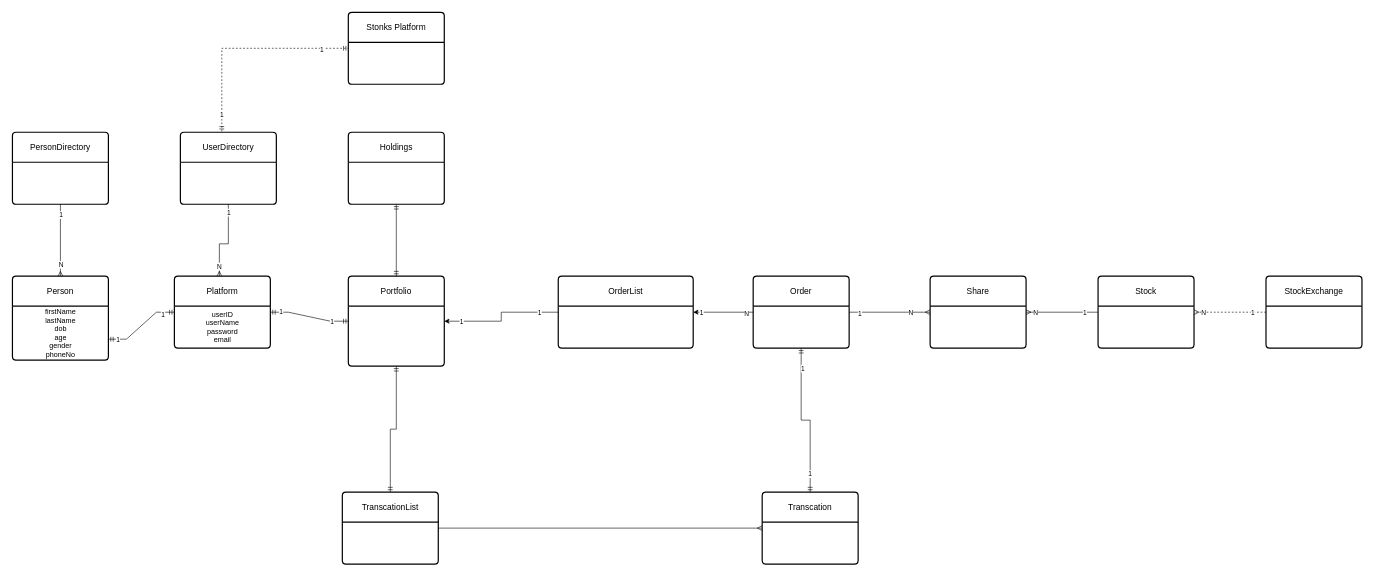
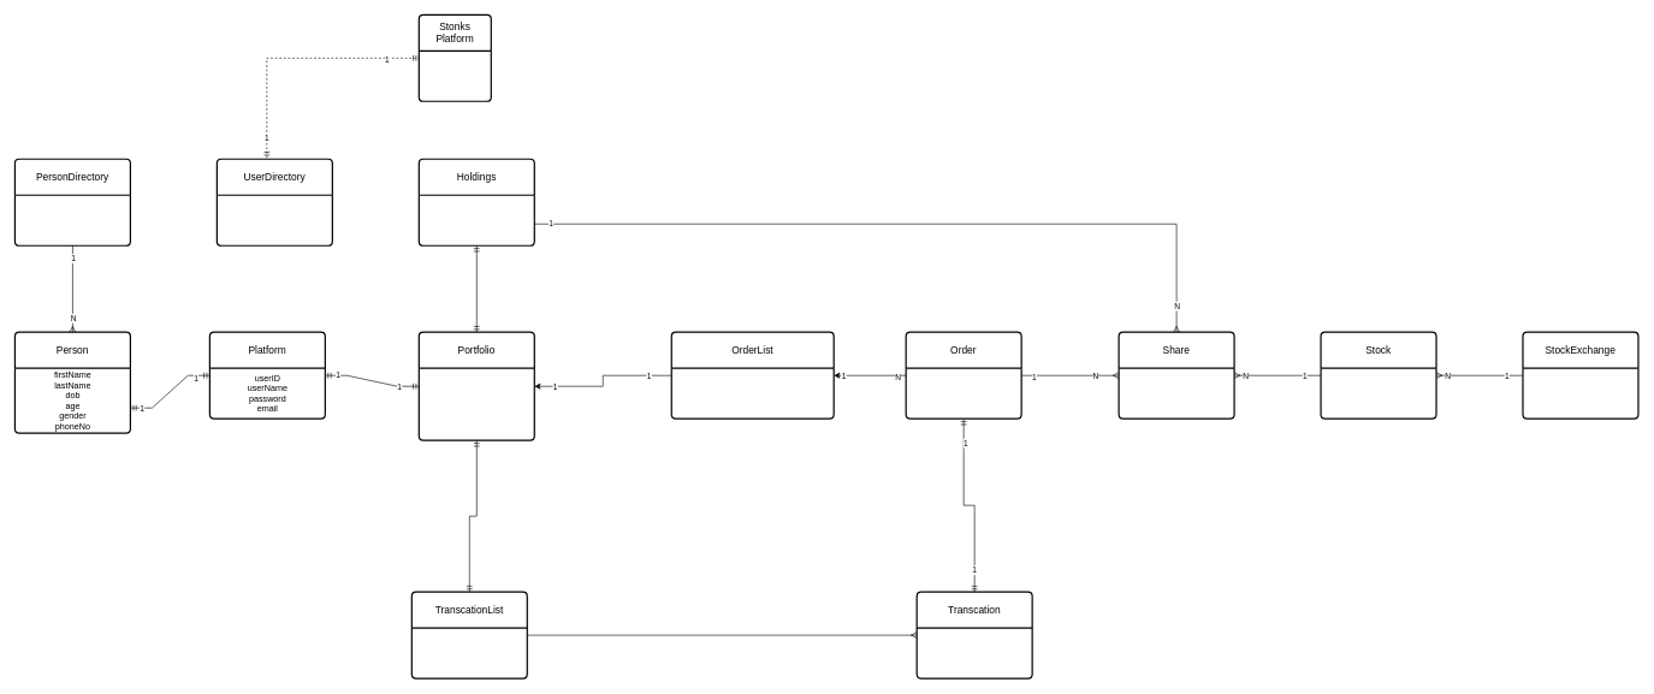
- <mxCell id="19" value="Stonks Platform" style="swimlane;childLayout=stackLayout;horizontal=1;startSize=50;horizontalStack=0;rounded=1;fontSize=14;fontStyle=0;strokeWidth=2;resizeParent=0;resizeLast=1;shadow=0;dashed=0;align=center;arcSize=4;whiteSpace=wrap;html=1;" parent="1" vertex="1"><mxGeometry x="580" y="20" width="160" height="120" as="geometry" /></mxCell>
+ <mxCell id="19" value="Stonks Platform" style="swimlane;childLayout=stackLayout;horizontal=1;startSize=50;horizontalStack=0;rounded=1;fontSize=14;fontStyle=0;strokeWidth=2;resizeParent=0;resizeLast=1;shadow=0;dashed=0;align=center;arcSize=4;whiteSpace=wrap;html=1;" parent="1" vertex="1"><mxGeometry x="580" y="20" width="100" height="120" as="geometry" /></mxCell>
+ <mxCell id="50" value="" style="edgeStyle=orthogonalEdgeStyle;fontSize=12;html=1;endArrow=ERmany;rounded=0;entryX=0.5;entryY=0;entryDx=0;entryDy=0;exitX=1;exitY=0.75;exitDx=0;exitDy=0;" parent="1" source="48" target="18" edge="1"><mxGeometry width="100" height="100" relative="1" as="geometry"><mxPoint x="1040" y="279.47" as="sourcePoint" /><mxPoint x="1160" y="279.47" as="targetPoint" /></mxGeometry></mxCell>
+ <mxCell id="51" value="1" style="edgeLabel;html=1;align=center;verticalAlign=middle;resizable=0;points=[];" parent="50" vertex="1" connectable="0"><mxGeometry x="-0.958" y="1" relative="1" as="geometry"><mxPoint as="offset" /></mxGeometry></mxCell>
+ <mxCell id="52" value="N" style="edgeLabel;html=1;align=center;verticalAlign=middle;resizable=0;points=[];" parent="50" vertex="1" connectable="0"><mxGeometry x="0.929" relative="1" as="geometry"><mxPoint as="offset" /></mxGeometry></mxCell>
- <mxCell id="14" value="" style="edgeStyle=orthogonalEdgeStyle;fontSize=12;html=1;endArrow=ERmany;rounded=0;exitX=0.5;exitY=1;exitDx=0;exitDy=0;" parent="1" source="9" target="4" edge="1"><mxGeometry width="100" height="100" relative="1" as="geometry"><mxPoint x="375" y="350" as="sourcePoint" /><mxPoint x="365" y="460" as="targetPoint" /><Array as="points"><mxPoint x="380" y="406" /><mxPoint x="365" y="406" /></Array></mxGeometry></mxCell>
- <mxCell id="15" value="N" style="edgeLabel;html=1;align=center;verticalAlign=middle;resizable=0;points=[];" vertex="1" connectable="0" parent="14"><mxGeometry x="0.748" y="-1" relative="1" as="geometry"><mxPoint as="offset" /></mxGeometry></mxCell>
- <mxCell id="16" value="1" style="edgeLabel;html=1;align=center;verticalAlign=middle;resizable=0;points=[];" vertex="1" connectable="0" parent="14"><mxGeometry x="-0.807" relative="1" as="geometry"><mxPoint as="offset" /></mxGeometry></mxCell>
- <mxCell id="45" value="" style="edgeStyle=orthogonalEdgeStyle;fontSize=12;html=1;endArrow=ERmany;rounded=0;exitX=0;exitY=0.5;exitDx=0;exitDy=0;entryX=1;entryY=0.5;entryDx=0;entryDy=0;dashed=1;" parent="1" source="44" target="40" edge="1"><mxGeometry width="100" height="100" relative="1" as="geometry"><mxPoint x="2050" y="700" as="sourcePoint" /><mxPoint x="1930" y="700" as="targetPoint" /></mxGeometry></mxCell>
+ <mxCell id="45" value="" style="edgeStyle=orthogonalEdgeStyle;fontSize=12;html=1;endArrow=ERmany;rounded=0;exitX=0;exitY=0.5;exitDx=0;exitDy=0;entryX=1;entryY=0.5;entryDx=0;entryDy=0;" parent="1" source="44" target="40" edge="1"><mxGeometry width="100" height="100" relative="1" as="geometry"><mxPoint x="2050" y="700" as="sourcePoint" /><mxPoint x="1930" y="700" as="targetPoint" /></mxGeometry></mxCell>
